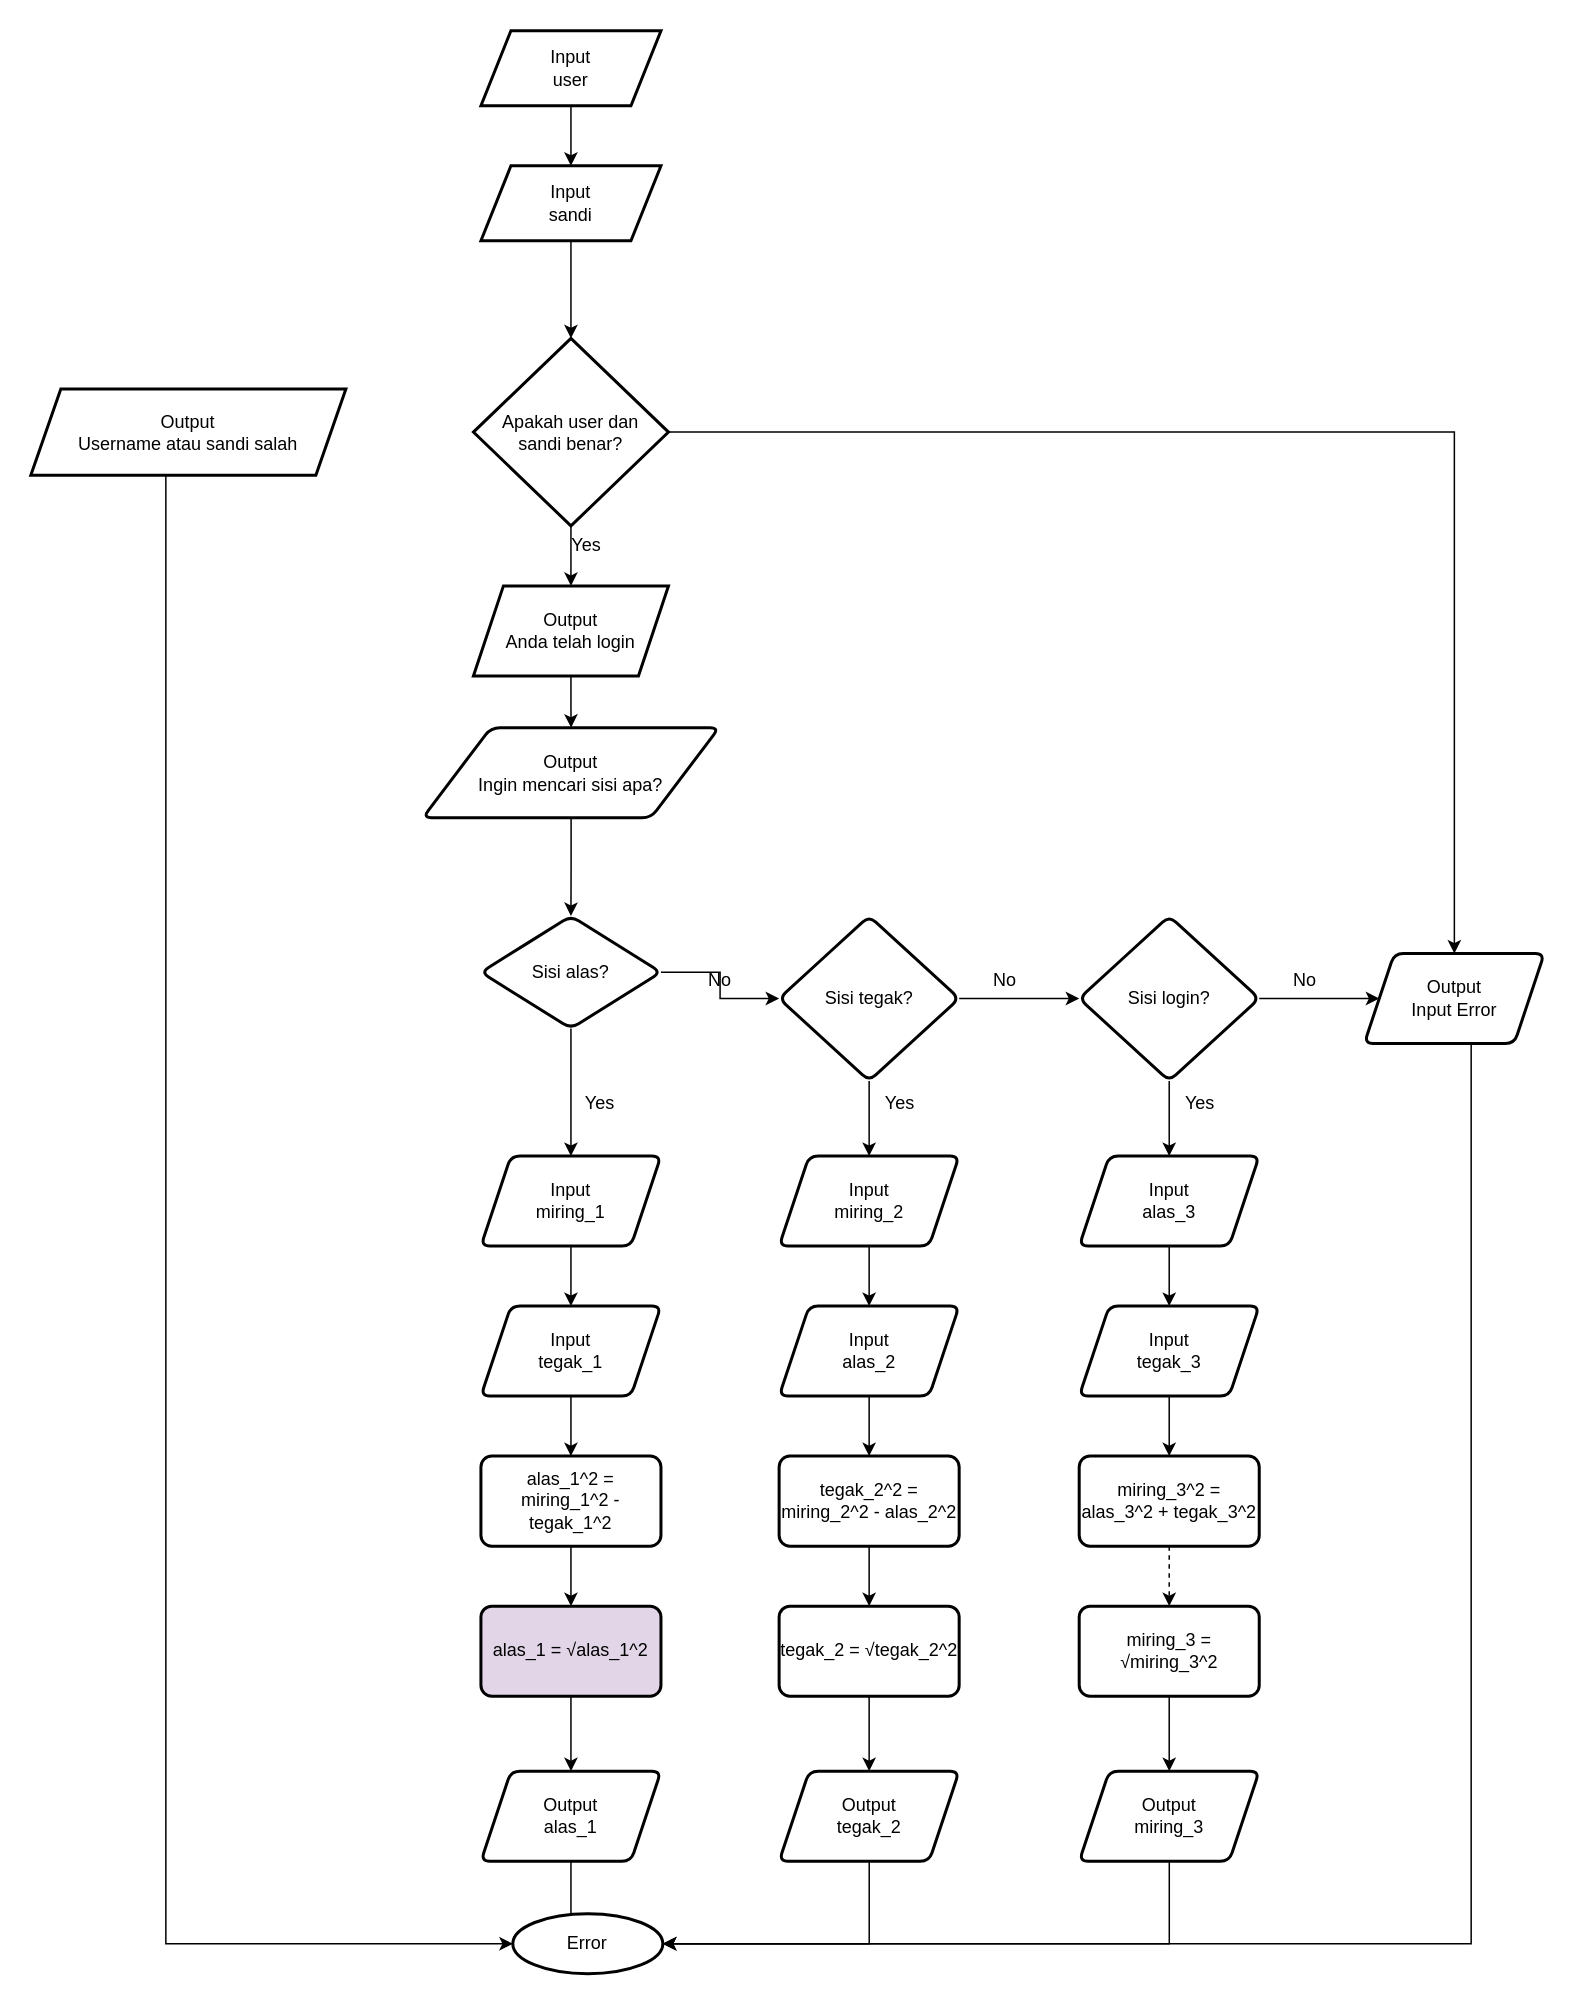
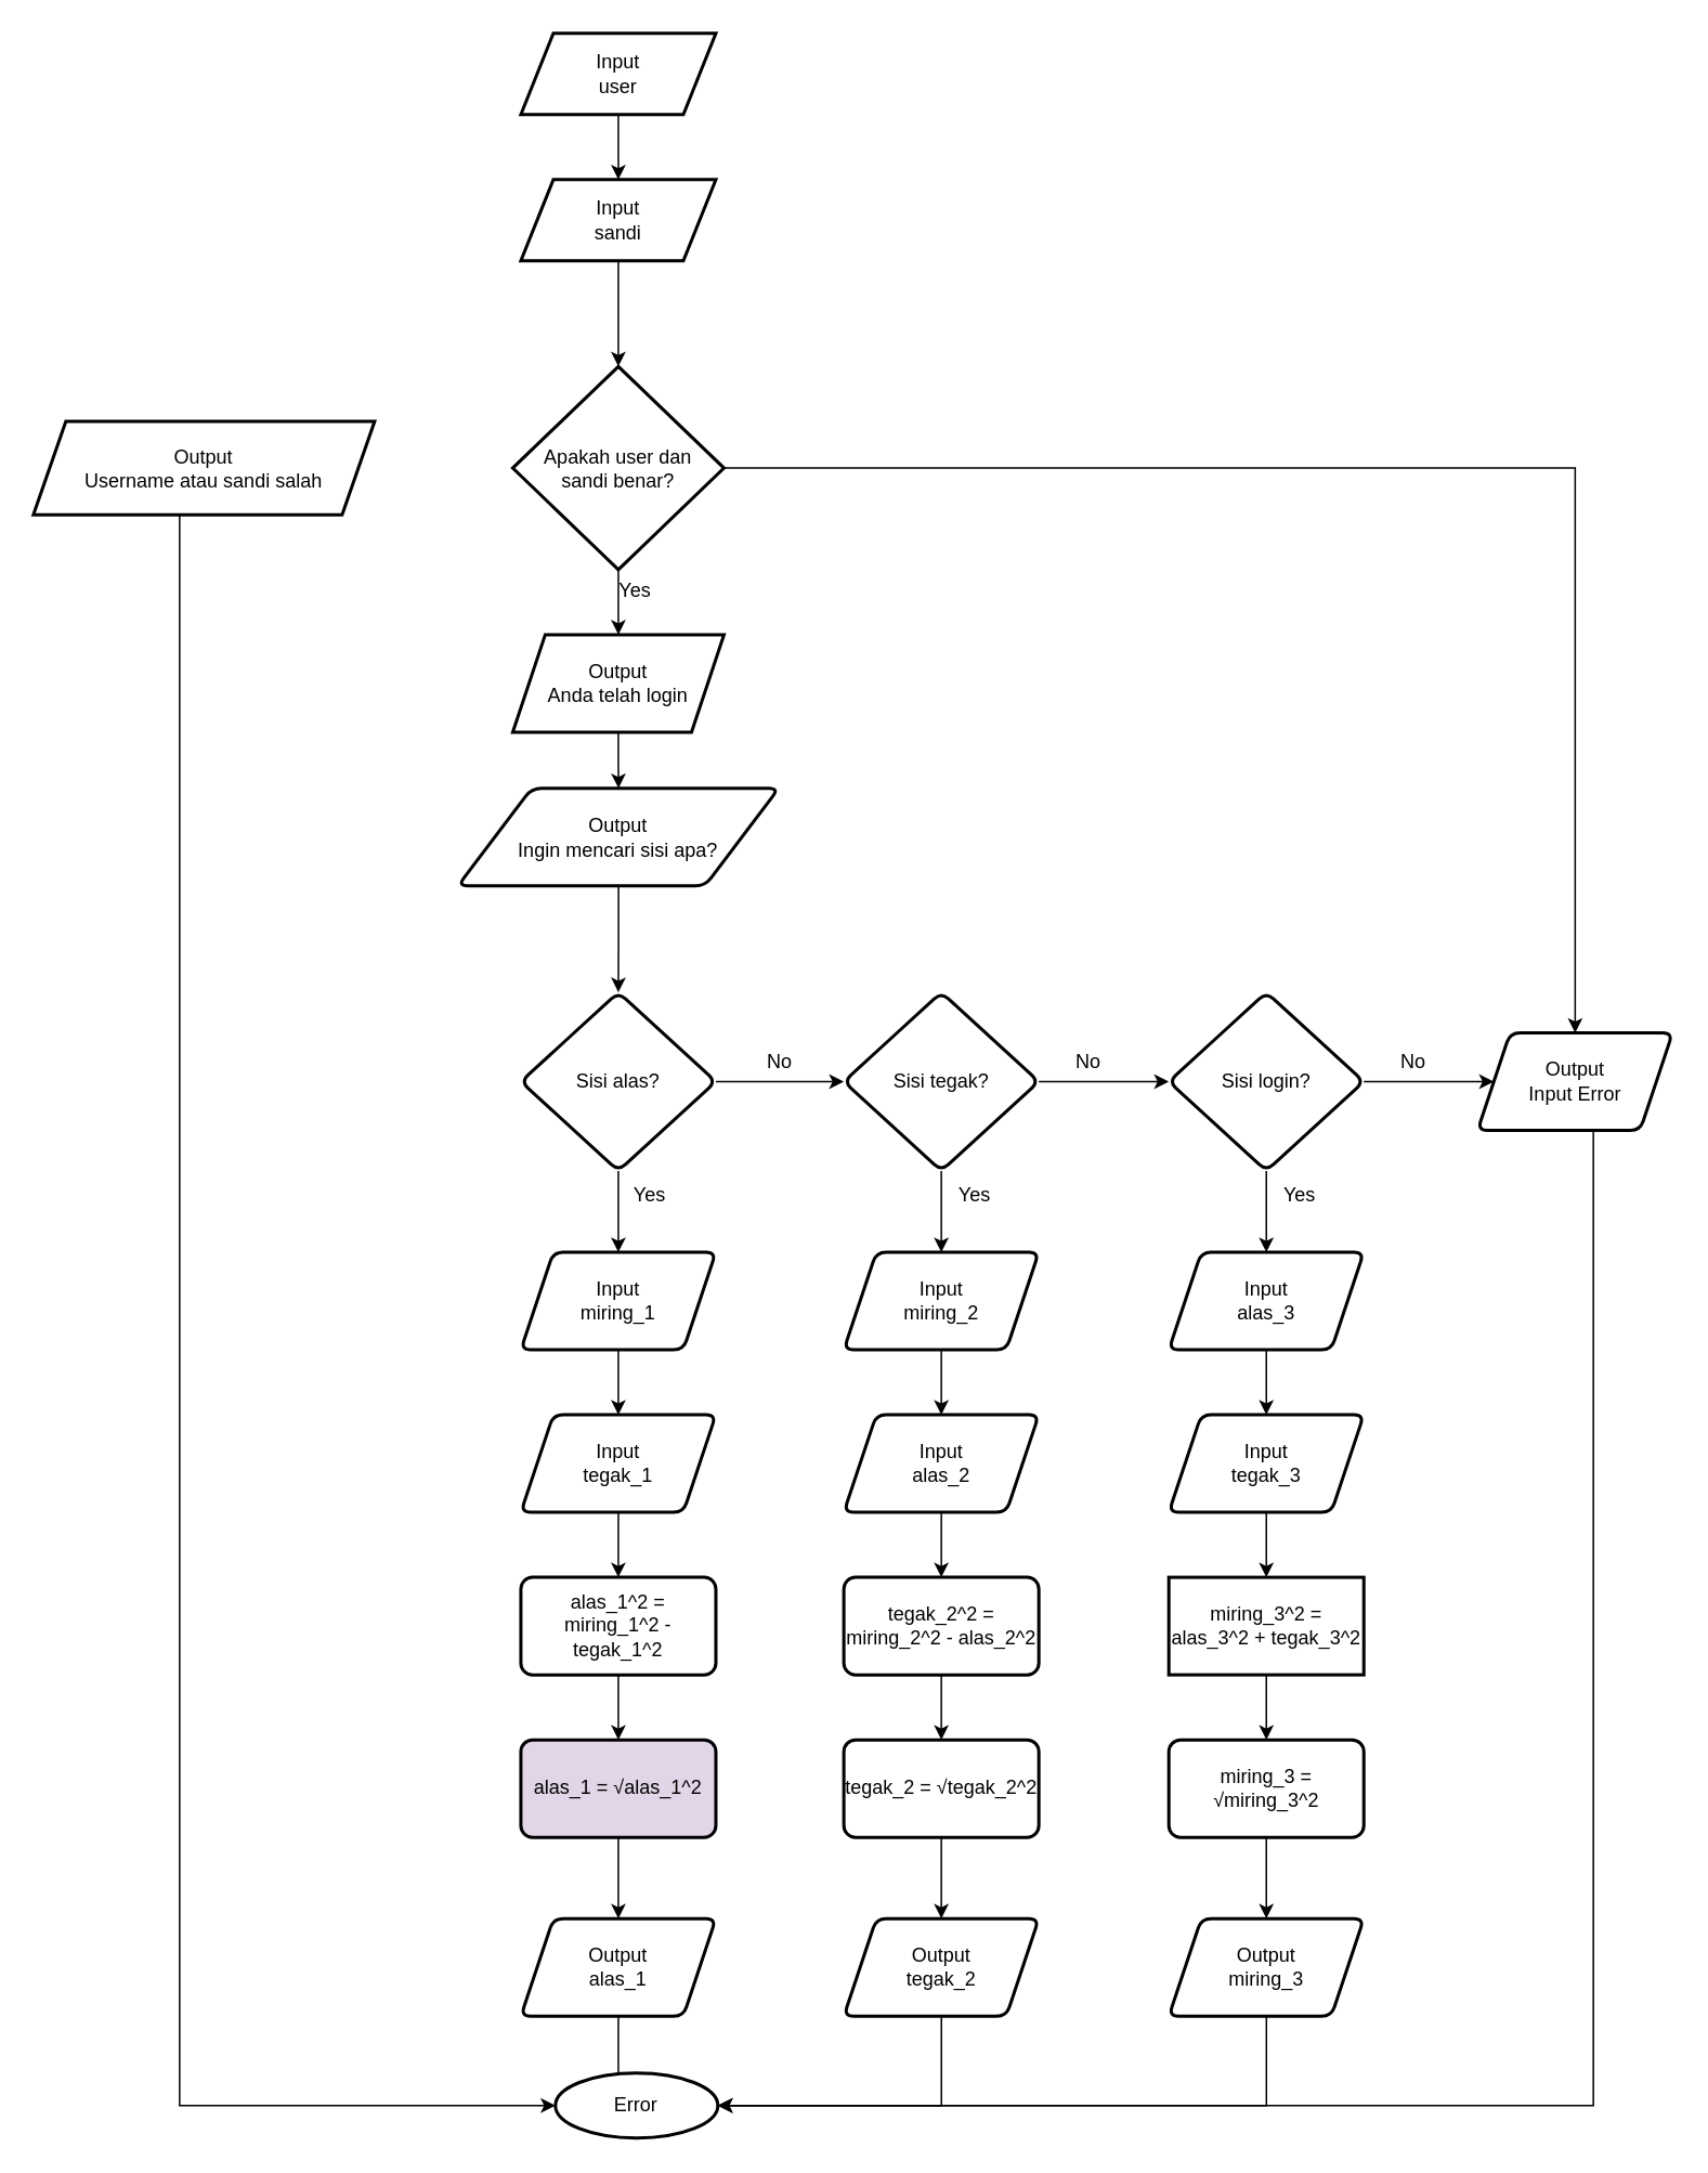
- <mxCell id="8" value="Sisi alas?" style="rhombus;whiteSpace=wrap;html=1;strokeWidth=2;rounded=1;arcSize=12;" vertex="1" parent="1"><mxGeometry x="320" y="610" width="120" height="75" as="geometry" /></mxCell>
+ <mxCell id="8" value="Sisi alas?" style="rhombus;whiteSpace=wrap;html=1;strokeWidth=2;rounded=1;arcSize=12;" vertex="1" parent="1"><mxGeometry x="320" y="610" width="120" height="110" as="geometry" /></mxCell>
- <mxCell id="43" value="miring_3^2 = alas_3^2 + tegak_3^2" style="whiteSpace=wrap;html=1;strokeWidth=2;rounded=1;arcSize=12;" vertex="1" parent="1"><mxGeometry x="718.75" y="970" width="120" height="60" as="geometry" /></mxCell>
+ <mxCell id="43" value="miring_3^2 = alas_3^2 + tegak_3^2" style="whiteSpace=wrap;html=1;strokeWidth=2;arcSize=12;rounded=0;" vertex="1" parent="1"><mxGeometry x="718.75" y="970" width="120" height="60" as="geometry" /></mxCell>
- <mxCell id="42" value="" style="edgeStyle=orthogonalEdgeStyle;rounded=0;orthogonalLoop=1;jettySize=auto;html=1;dashed=1;" edge="1" parent="1" source="43" target="45"><mxGeometry relative="1" as="geometry" /></mxCell>
+ <mxCell id="42" value="" style="edgeStyle=orthogonalEdgeStyle;rounded=0;orthogonalLoop=1;jettySize=auto;html=1;" edge="1" parent="1" source="43" target="45"><mxGeometry relative="1" as="geometry" /></mxCell>
